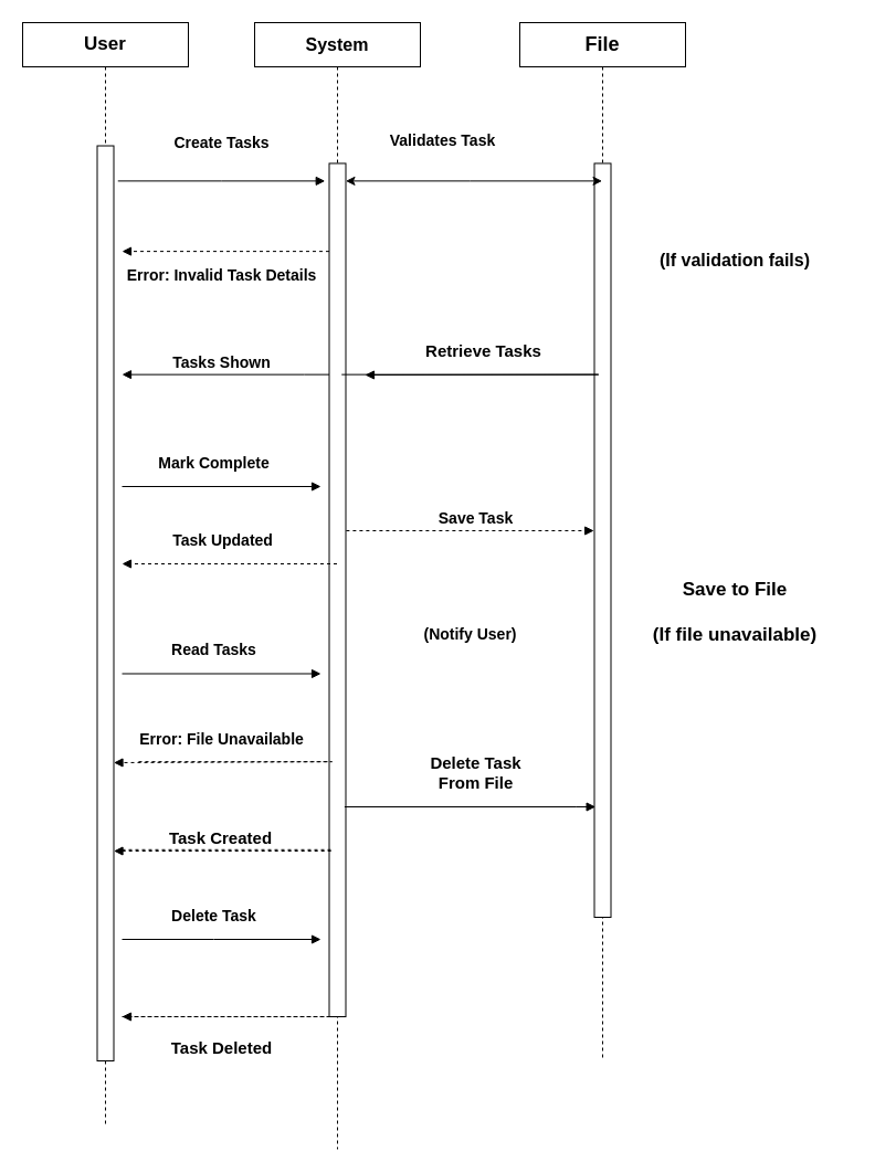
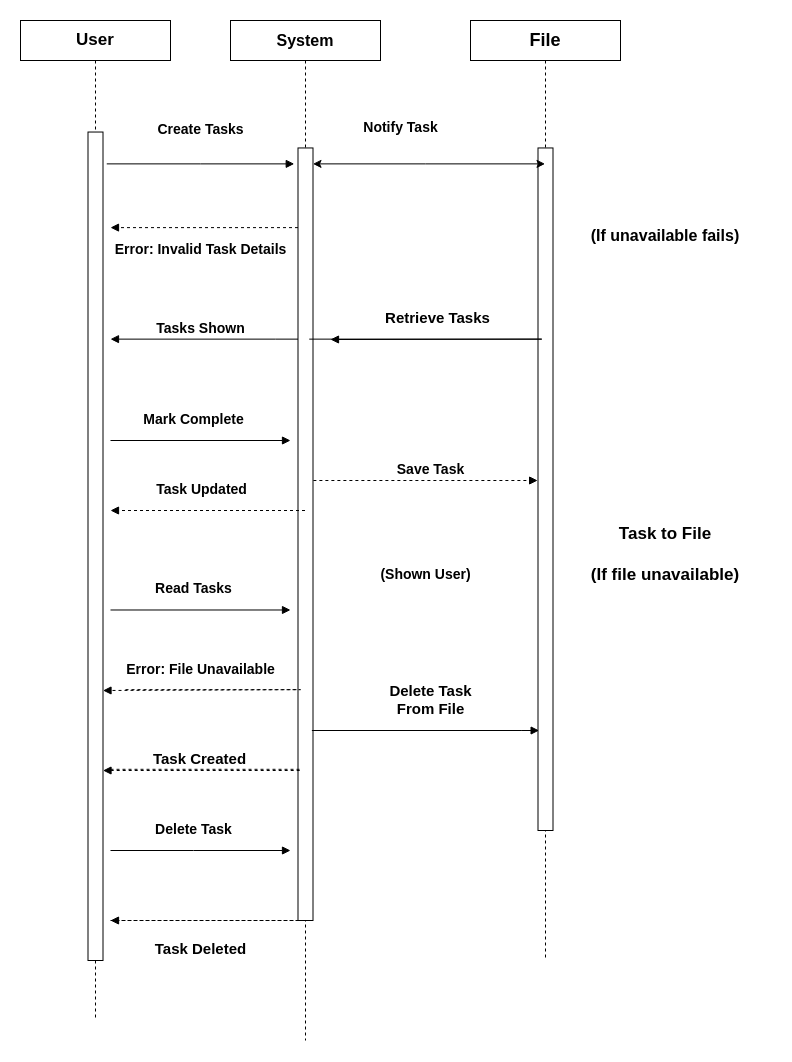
- <mxCell id="13" value="Validates Task" style="text;html=1;align=center;verticalAlign=middle;resizable=0;points=[];autosize=1;strokeColor=none;fillColor=none;fontStyle=1;fontSize=14;" vertex="1" parent="1"><mxGeometry x="345" y="112.407" width="110" height="30" as="geometry" /></mxCell>
+ <mxCell id="13" value="Notify Task" style="text;html=1;align=center;verticalAlign=middle;resizable=0;points=[];autosize=1;strokeColor=none;fillColor=none;fontStyle=1;fontSize=14;" vertex="1" parent="1"><mxGeometry x="345" y="112.407" width="110" height="30" as="geometry" /></mxCell>
- <mxCell id="15" value="(If validation fails)" style="text;html=1;align=center;verticalAlign=middle;whiteSpace=wrap;rounded=0;fontStyle=1;fontSize=16;" vertex="1" parent="1"><mxGeometry x="560" y="211.186" width="210" height="47.797" as="geometry" /></mxCell>
+ <mxCell id="15" value="(If unavailable fails)" style="text;html=1;align=center;verticalAlign=middle;whiteSpace=wrap;rounded=0;fontStyle=1;fontSize=16;" vertex="1" parent="1"><mxGeometry x="560" y="211.186" width="210" height="47.797" as="geometry" /></mxCell>
- <mxCell id="21" value="Save to File&lt;div&gt;&lt;br&gt;&lt;/div&gt;&lt;div&gt;(If file unavailable)&lt;/div&gt;" style="text;html=1;align=center;verticalAlign=middle;whiteSpace=wrap;rounded=0;fontStyle=1;fontSize=17;" vertex="1" parent="1"><mxGeometry x="575" y="529.831" width="180" height="47.797" as="geometry" /></mxCell>
+ <mxCell id="21" value="Task to File&lt;div&gt;&lt;br&gt;&lt;/div&gt;&lt;div&gt;(If file unavailable)&lt;/div&gt;" style="text;html=1;align=center;verticalAlign=middle;whiteSpace=wrap;rounded=0;fontStyle=1;fontSize=17;" vertex="1" parent="1"><mxGeometry x="575" y="529.831" width="180" height="47.797" as="geometry" /></mxCell>
- <mxCell id="19" value="&lt;font style=&quot;font-size: 14px;&quot;&gt;&lt;b&gt;(Notify User)&lt;/b&gt;&lt;/font&gt;" style="text;html=1;align=center;verticalAlign=middle;whiteSpace=wrap;rounded=0;" vertex="1" parent="1"><mxGeometry x="357.5" y="550.005" width="135" height="47.797" as="geometry" /></mxCell>
+ <mxCell id="19" value="&lt;font style=&quot;font-size: 14px;&quot;&gt;&lt;b&gt;(Shown User)&lt;/b&gt;&lt;/font&gt;" style="text;html=1;align=center;verticalAlign=middle;whiteSpace=wrap;rounded=0;" vertex="1" parent="1"><mxGeometry x="357.5" y="550.005" width="135" height="47.797" as="geometry" /></mxCell>
